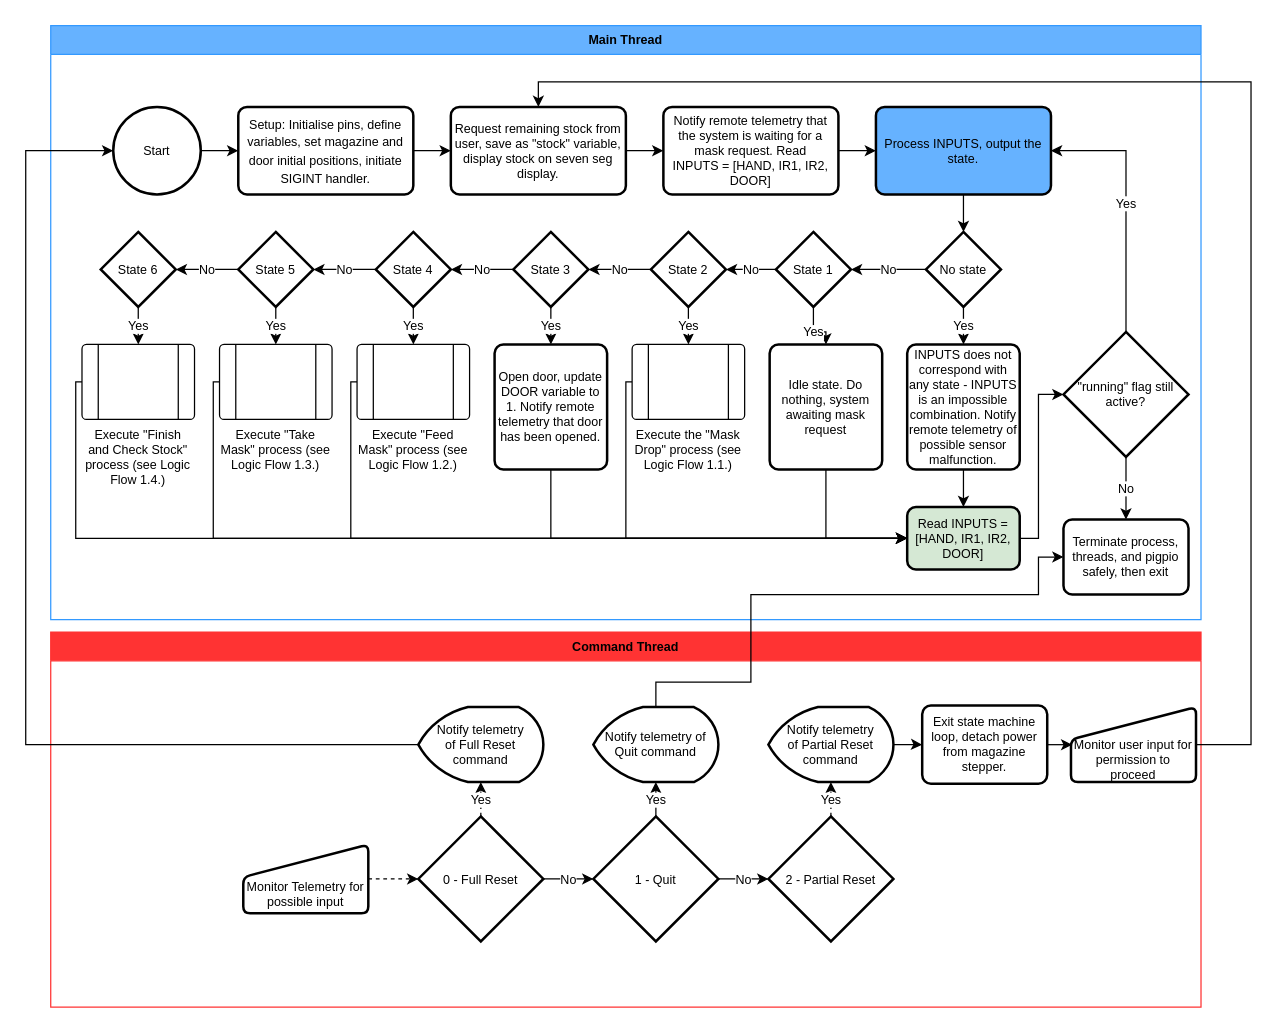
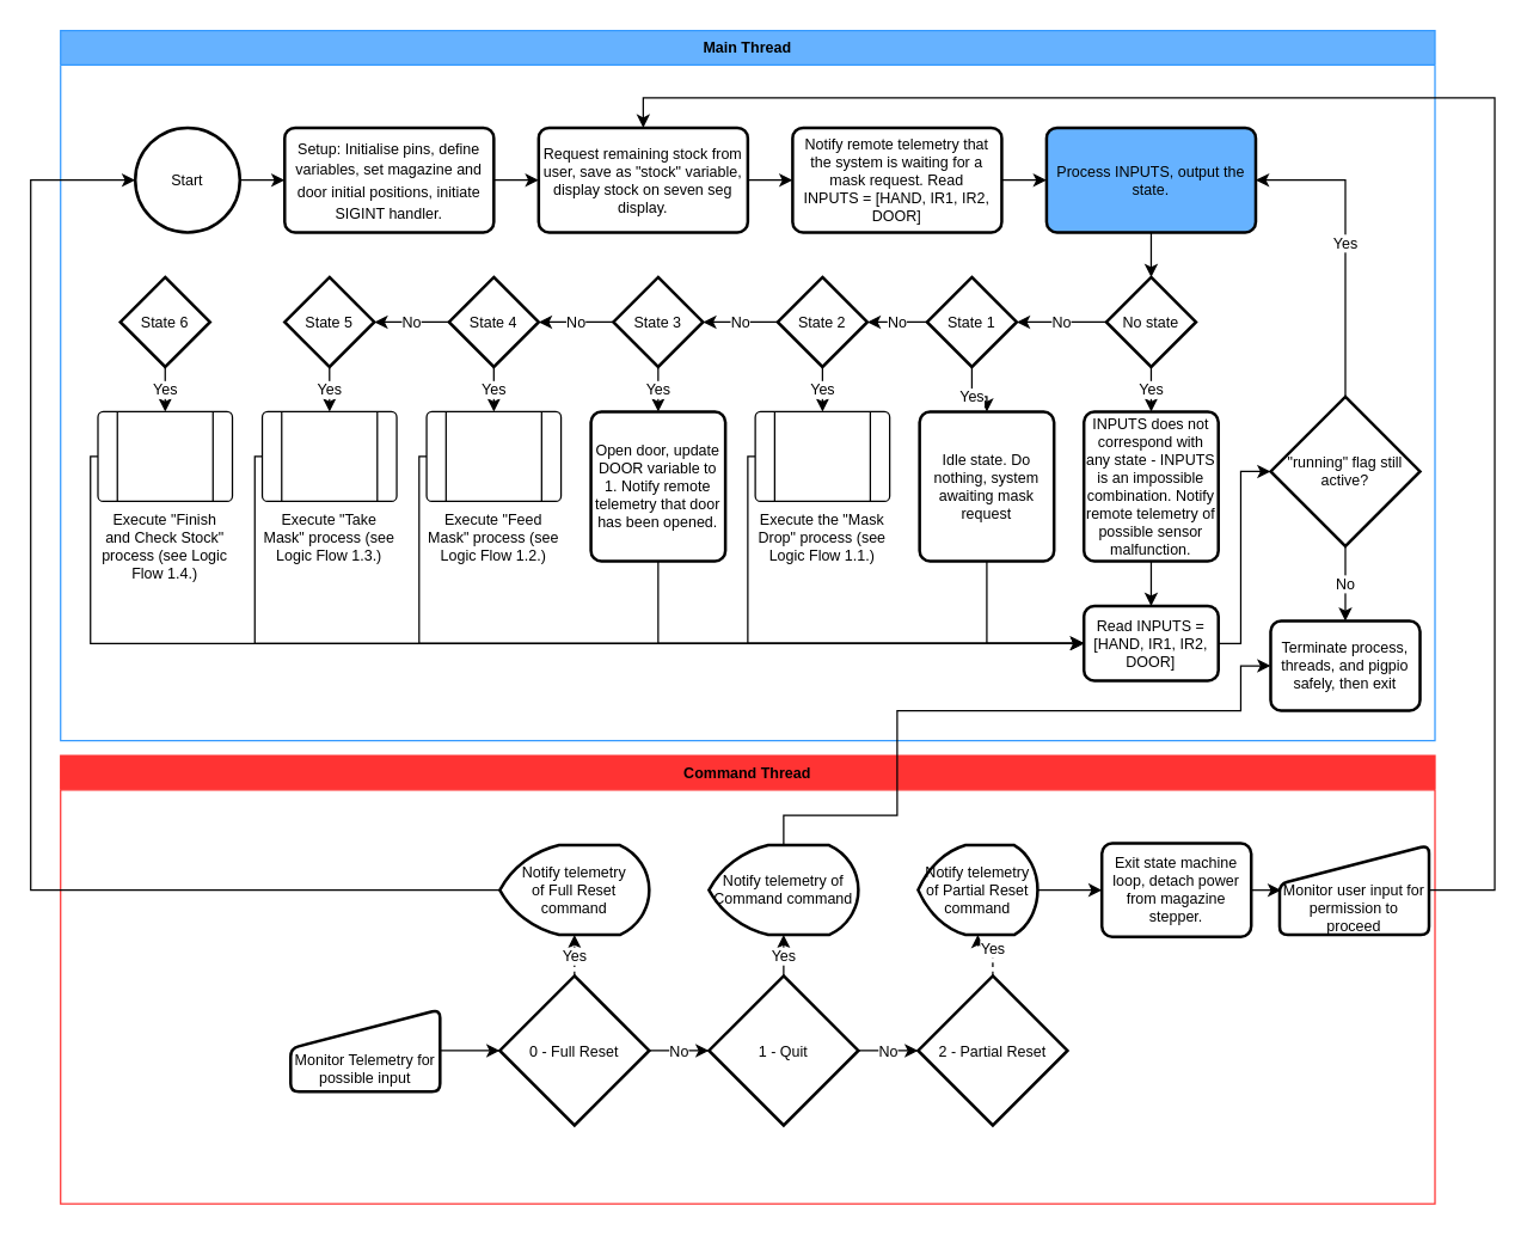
- <mxCell id="27" value="No" style="edgeStyle=orthogonalEdgeStyle;rounded=0;orthogonalLoop=1;jettySize=auto;html=1;fontSize=10;" edge="1" parent="1" source="29" target="31"><mxGeometry relative="1" as="geometry" /></mxCell>
- <mxCell id="37" value="Read INPUTS = [HAND, IR1, IR2, DOOR]" style="rounded=1;whiteSpace=wrap;html=1;absoluteArcSize=1;arcSize=14;strokeWidth=2;fontSize=10;fillColor=#d5e8d4;" vertex="1" parent="1"><mxGeometry x="725" y="405" width="90" height="50" as="geometry" /></mxCell>
+ <mxCell id="37" value="Read INPUTS = [HAND, IR1, IR2, DOOR]" style="rounded=1;whiteSpace=wrap;html=1;absoluteArcSize=1;arcSize=14;strokeWidth=2;fontSize=10;" vertex="1" parent="1"><mxGeometry x="725" y="405" width="90" height="50" as="geometry" /></mxCell>
- <mxCell id="67" value="Notify telemetry of Quit command" style="strokeWidth=2;html=1;shape=mxgraph.flowchart.display;whiteSpace=wrap;fontSize=10;" vertex="1" parent="53"><mxGeometry x="434" y="60" width="100" height="60" as="geometry" /></mxCell>
+ <mxCell id="67" value="Notify telemetry of Command command" style="strokeWidth=2;html=1;shape=mxgraph.flowchart.display;whiteSpace=wrap;fontSize=10;" vertex="1" parent="53"><mxGeometry x="434" y="60" width="100" height="60" as="geometry" /></mxCell>
- <mxCell id="66" value="Notify telemetry &lt;br&gt;of Partial Reset command" style="strokeWidth=2;html=1;shape=mxgraph.flowchart.display;whiteSpace=wrap;fontSize=10;" vertex="1" parent="53"><mxGeometry x="574" y="60" width="100" height="60" as="geometry" /></mxCell>
+ <mxCell id="66" value="Notify telemetry &lt;br&gt;of Partial Reset command" style="strokeWidth=2;html=1;shape=mxgraph.flowchart.display;whiteSpace=wrap;fontSize=10;" vertex="1" parent="53"><mxGeometry x="574" y="60" width="80" height="60" as="geometry" /></mxCell>
- <mxCell id="54" value="" style="edgeStyle=orthogonalEdgeStyle;rounded=0;orthogonalLoop=1;jettySize=auto;html=1;fontSize=10;dashed=1;" edge="1" parent="53" source="55" target="58"><mxGeometry relative="1" as="geometry" /></mxCell>
+ <mxCell id="54" value="" style="edgeStyle=orthogonalEdgeStyle;rounded=0;orthogonalLoop=1;jettySize=auto;html=1;fontSize=10;" edge="1" parent="53" source="55" target="58"><mxGeometry relative="1" as="geometry" /></mxCell>
